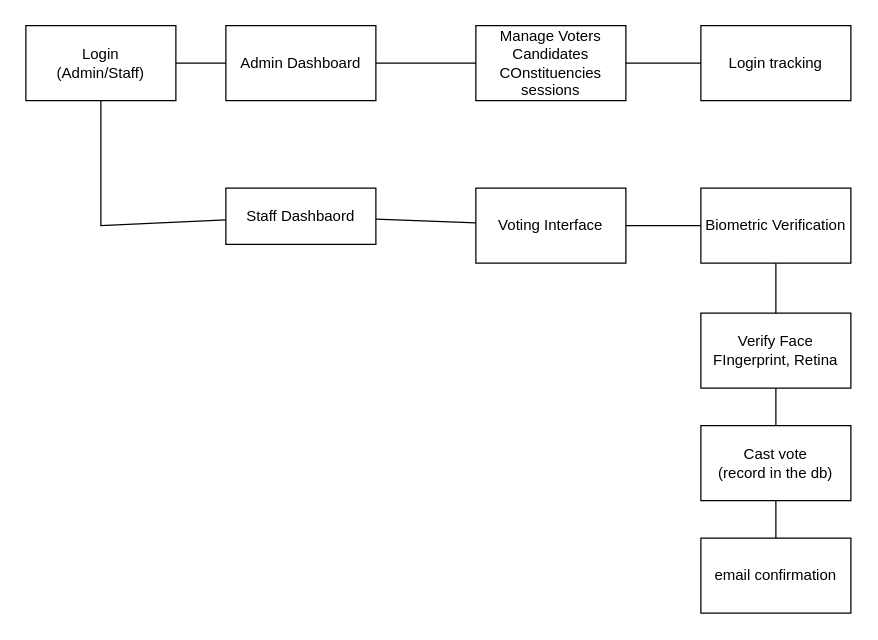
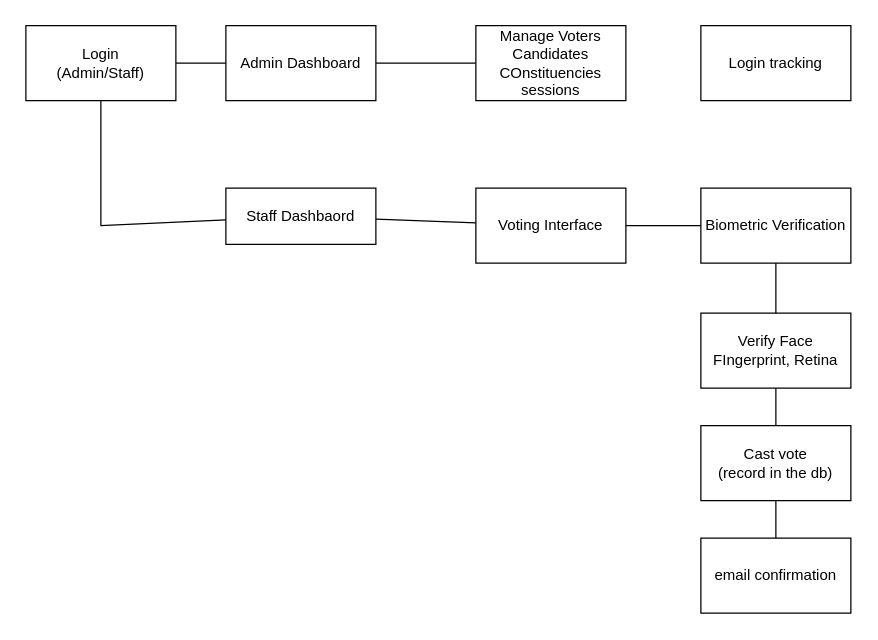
- <mxCell id="16" value="" style="endArrow=none;html=1;rounded=0;" edge="1" parent="1" source="4" target="11"><mxGeometry width="50" height="50" relative="1" as="geometry"><mxPoint x="500" y="-30" as="sourcePoint" /><mxPoint x="550" y="-80" as="targetPoint" /></mxGeometry></mxCell>
